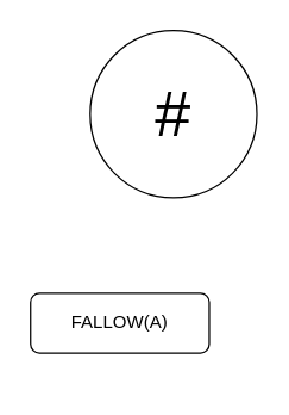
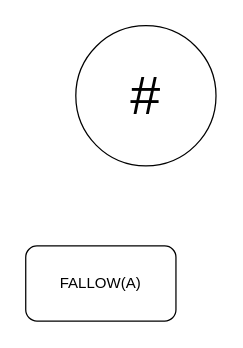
- <mxCell id="3" value="FALLOW(A)" style="rounded=1;whiteSpace=wrap;html=1;" vertex="1" parent="1"><mxGeometry x="20" y="196" width="120" height="40" as="geometry" /></mxCell>
+ <mxCell id="3" value="FALLOW(A)" style="rounded=1;whiteSpace=wrap;html=1;" vertex="1" parent="1"><mxGeometry x="20" y="196" width="120" height="60" as="geometry" /></mxCell>
